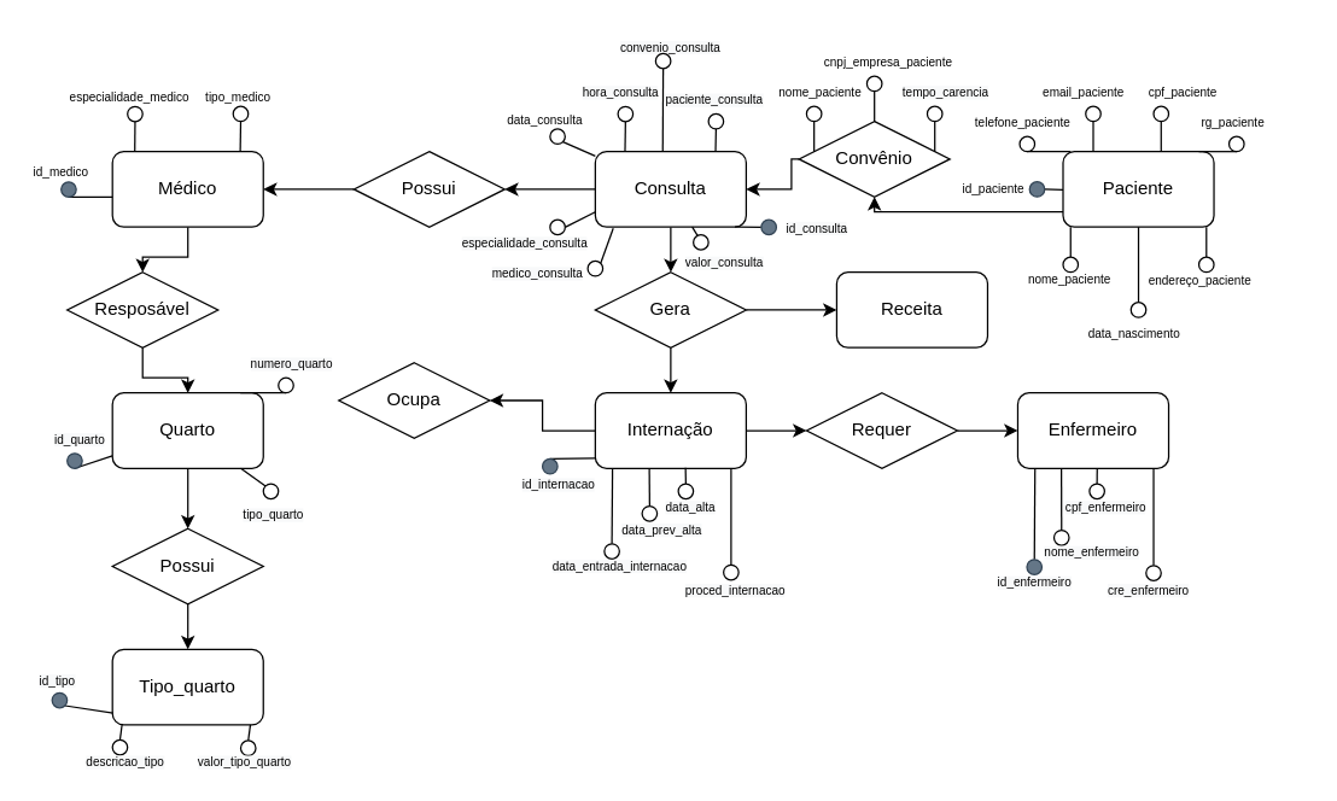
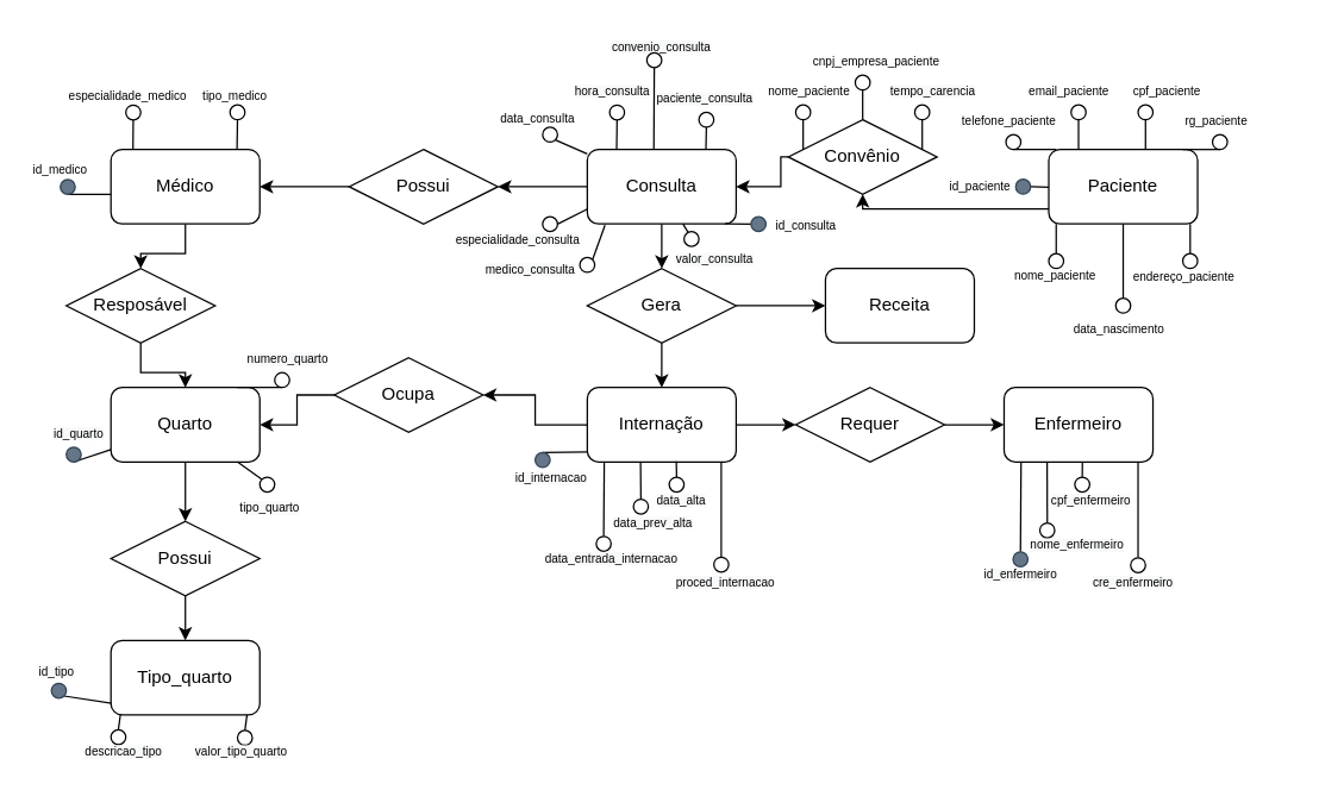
+ <mxCell id="15" style="edgeStyle=orthogonalEdgeStyle;rounded=0;orthogonalLoop=1;jettySize=auto;html=1;" edge="1" parent="1" source="16" target="9"><mxGeometry relative="1" as="geometry" /></mxCell>
